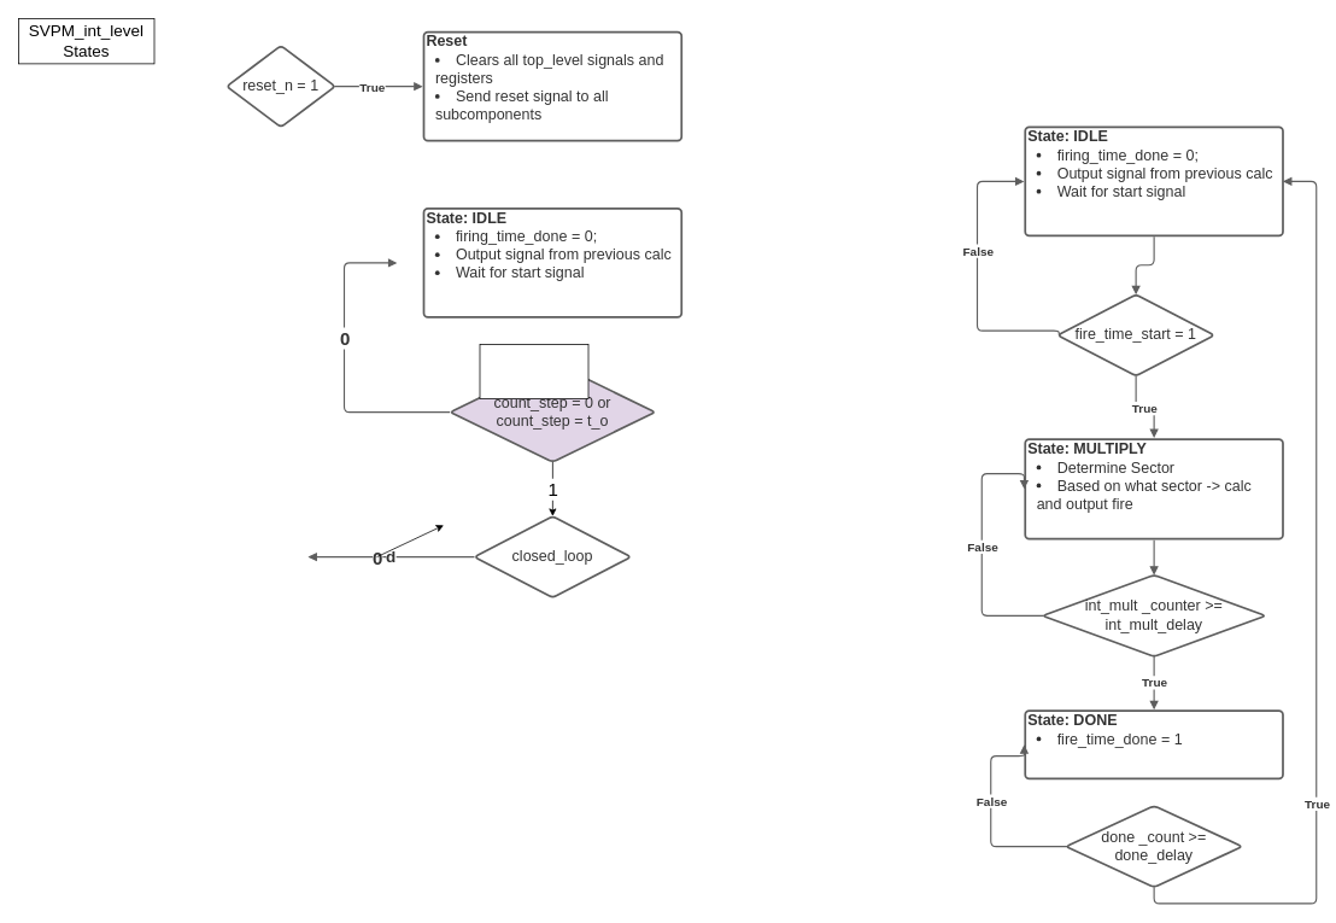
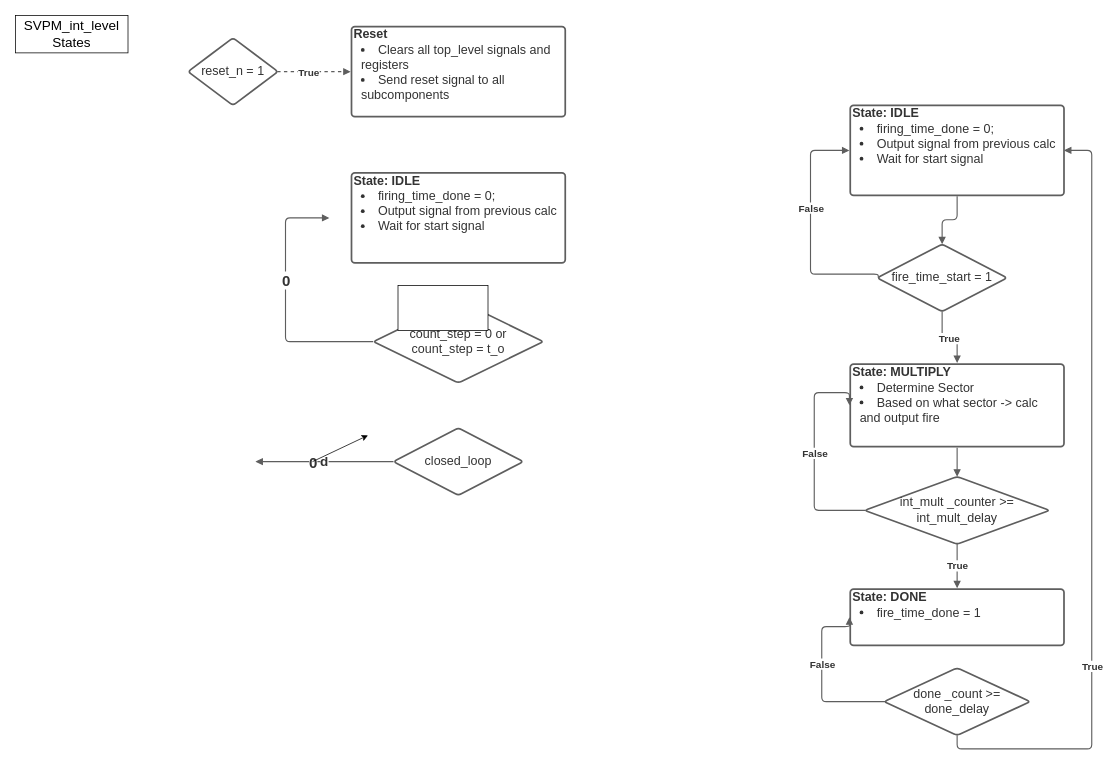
- <mxCell id="17" value="" style="html=1;jettySize=18;whiteSpace=wrap;fontSize=13.3;fontColor=#333333;fontStyle=1;strokeColor=#5E5E5E;strokeWidth=1.5;rounded=1;arcSize=12;edgeStyle=orthogonalEdgeStyle;startArrow=none;;endArrow=block;endFill=1;;exitX=0.991;exitY=0.5;exitPerimeter=0;entryX=-0.004;entryY=0.5;entryPerimeter=0;" edge="1" parent="1" source="16" target="15"><mxGeometry width="100" height="100" relative="1" as="geometry"><Array as="points" /></mxGeometry></mxCell>
+ <mxCell id="17" value="" style="html=1;jettySize=18;whiteSpace=wrap;fontSize=13.3;fontColor=#333333;fontStyle=1;strokeColor=#5E5E5E;strokeWidth=1.5;rounded=1;arcSize=12;edgeStyle=orthogonalEdgeStyle;startArrow=none;endArrow=block;endFill=1;exitX=0.991;exitY=0.5;exitPerimeter=0;entryX=-0.004;entryY=0.5;entryPerimeter=0;dashed=1;" edge="1" parent="1" source="16" target="15"><mxGeometry width="100" height="100" relative="1" as="geometry"><Array as="points" /></mxGeometry></mxCell>
- <mxCell id="27" value="count_step = 0 or&lt;br&gt;count_step = t_o" style="html=1;overflow=block;blockSpacing=1;whiteSpace=wrap;rhombus;whiteSpace=wrap;fontSize=16.7;fontColor=#333333;spacing=3.8;strokeColor=#5e5e5e;strokeOpacity=100;rounded=1;absoluteArcSize=1;arcSize=9;strokeWidth=2.3;fillColor=#e1d5e7;" vertex="1" parent="1"><mxGeometry x="497" y="400" width="227" height="110" as="geometry" /></mxCell>
+ <mxCell id="27" value="count_step = 0 or&lt;br&gt;count_step = t_o" style="html=1;overflow=block;blockSpacing=1;whiteSpace=wrap;rhombus;whiteSpace=wrap;fontSize=16.7;fontColor=#333333;spacing=3.8;strokeColor=#5e5e5e;strokeOpacity=100;rounded=1;absoluteArcSize=1;arcSize=9;strokeWidth=2.3;" vertex="1" parent="1"><mxGeometry x="497" y="400" width="227" height="110" as="geometry" /></mxCell>
- <mxCell id="26" value="1" style="edgeStyle=orthogonalEdgeStyle;rounded=0;orthogonalLoop=1;jettySize=auto;html=1;exitX=0.5;exitY=1;exitDx=0;exitDy=0;entryX=0.5;entryY=0;entryDx=0;entryDy=0;fontSize=20;" edge="1" parent="1" source="27" target="29"><mxGeometry relative="1" as="geometry" /></mxCell>
